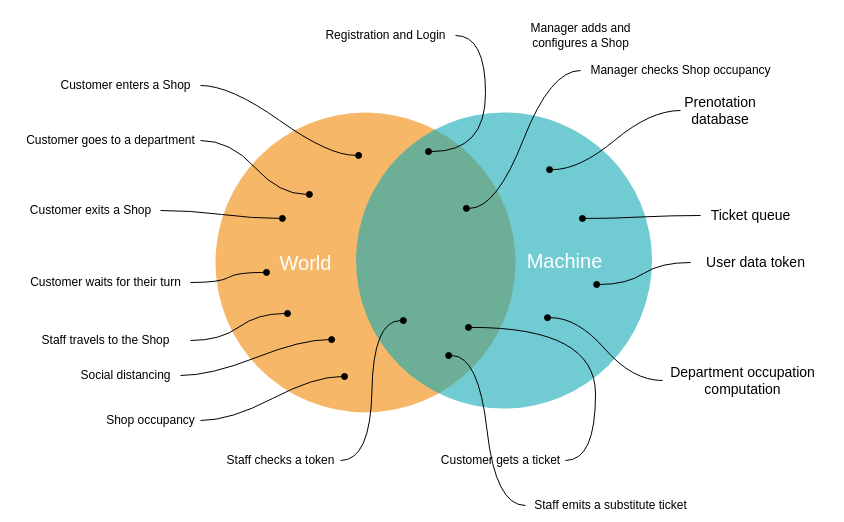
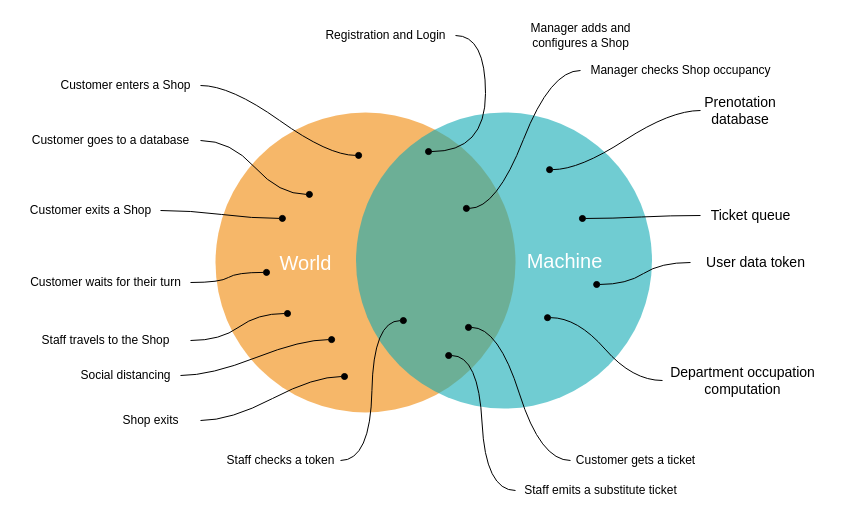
- <mxCell id="5" value="Prenotation database" style="text;html=1;strokeColor=none;fillColor=none;align=center;verticalAlign=middle;whiteSpace=wrap;rounded=0;fontSize=14;" parent="1" vertex="1"><mxGeometry x="680" y="90" width="80" height="40" as="geometry" /></mxCell>
+ <mxCell id="5" value="Prenotation database" style="text;html=1;strokeColor=none;fillColor=none;align=center;verticalAlign=middle;whiteSpace=wrap;rounded=0;fontSize=14;" parent="1" vertex="1"><mxGeometry x="700" y="90" width="80" height="40" as="geometry" /></mxCell>
- <mxCell id="15" value="Customer goes to a department" style="text;html=1;align=center;verticalAlign=middle;resizable=0;points=[];autosize=1;" vertex="1" parent="1"><mxGeometry x="20" y="130" width="180" height="20" as="geometry" /></mxCell>
+ <mxCell id="15" value="Customer goes to a database" style="text;html=1;align=center;verticalAlign=middle;resizable=0;points=[];autosize=1;" vertex="1" parent="1"><mxGeometry x="20" y="130" width="180" height="20" as="geometry" /></mxCell>
- <mxCell id="25" value="Shop occupancy" style="text;html=1;align=center;verticalAlign=middle;resizable=0;points=[];autosize=1;" vertex="1" parent="1"><mxGeometry x="100" y="410" width="100" height="20" as="geometry" /></mxCell>
+ <mxCell id="25" value="Shop exits" style="text;html=1;align=center;verticalAlign=middle;resizable=0;points=[];autosize=1;" vertex="1" parent="1"><mxGeometry x="100" y="410" width="100" height="20" as="geometry" /></mxCell>
- <mxCell id="30" value="Customer gets a ticket" style="text;html=1;align=center;verticalAlign=middle;resizable=0;points=[];autosize=1;" vertex="1" parent="1"><mxGeometry x="435" y="450" width="130" height="20" as="geometry" /></mxCell>
+ <mxCell id="30" value="Customer gets a ticket" style="text;html=1;align=center;verticalAlign=middle;resizable=0;points=[];autosize=1;" vertex="1" parent="1"><mxGeometry x="570" y="450" width="130" height="20" as="geometry" /></mxCell>
- <mxCell id="34" value="Staff emits a substitute ticket" style="text;html=1;align=center;verticalAlign=middle;resizable=0;points=[];autosize=1;" vertex="1" parent="1"><mxGeometry x="525" y="495" width="170" height="20" as="geometry" /></mxCell>
+ <mxCell id="34" value="Staff emits a substitute ticket" style="text;html=1;align=center;verticalAlign=middle;resizable=0;points=[];autosize=1;" vertex="1" parent="1"><mxGeometry x="515" y="480" width="170" height="20" as="geometry" /></mxCell>
